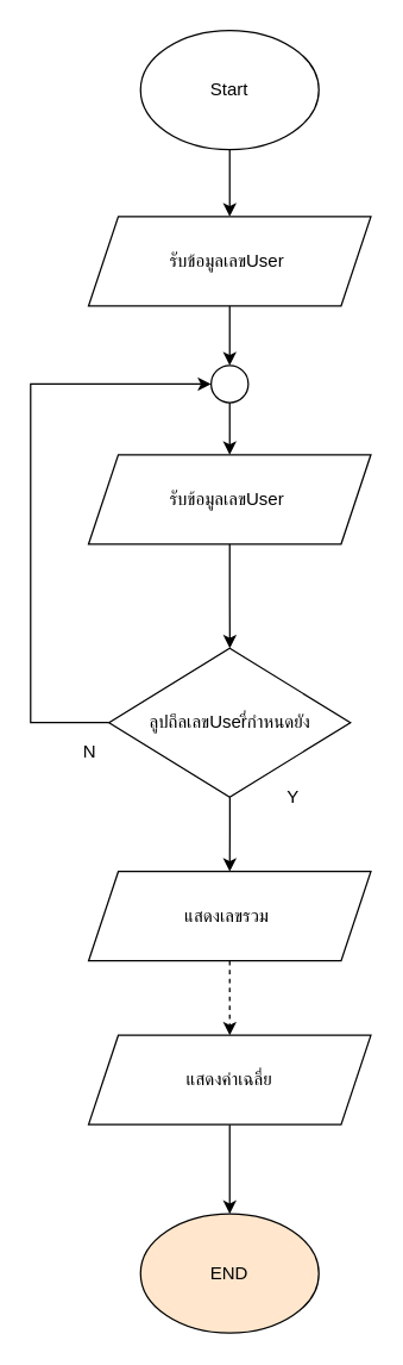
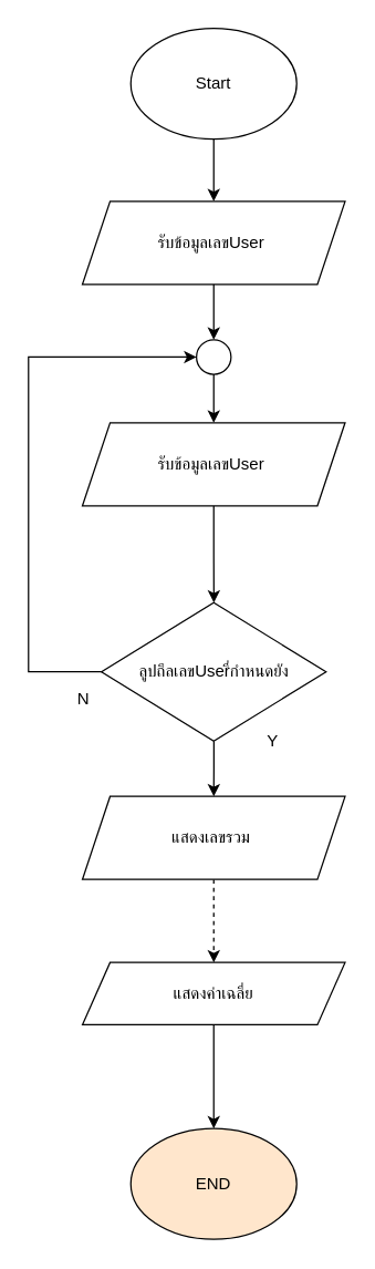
- <mxCell id="16" value="แสดงเลขรวม&amp;nbsp;" style="shape=parallelogram;perimeter=parallelogramPerimeter;whiteSpace=wrap;html=1;fixedSize=1;" vertex="1" parent="1"><mxGeometry x="59" y="585" width="190" height="60" as="geometry" /></mxCell>
+ <mxCell id="16" value="แสดงเลขรวม&amp;nbsp;" style="shape=parallelogram;perimeter=parallelogramPerimeter;whiteSpace=wrap;html=1;fixedSize=1;" vertex="1" parent="1"><mxGeometry x="59" y="575" width="190" height="60" as="geometry" /></mxCell>
- <mxCell id="18" value="แสดงค่าเฉลี่ย" style="shape=parallelogram;perimeter=parallelogramPerimeter;whiteSpace=wrap;html=1;fixedSize=1;" vertex="1" parent="1"><mxGeometry x="59" y="695" width="190" height="60" as="geometry" /></mxCell>
+ <mxCell id="18" value="แสดงค่าเฉลี่ย" style="shape=parallelogram;perimeter=parallelogramPerimeter;whiteSpace=wrap;html=1;fixedSize=1;" vertex="1" parent="1"><mxGeometry x="59" y="695" width="190" height="45" as="geometry" /></mxCell>
